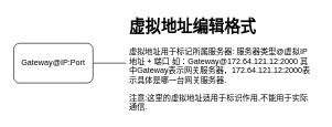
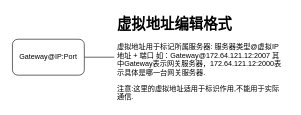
- <mxCell id="4" value="&lt;h1&gt;虚拟地址编辑格式&lt;/h1&gt;&lt;p&gt;虚拟地址用于标记所属服务器: 服务器类型@虚拟IP地址 + 端口 如：Gateway@172.64.121.12:2000 其中Gateway表示网关服务器，172.64.121.12:2000表示具体是哪一台网关服务器.&lt;/p&gt;&lt;p&gt;注意:这里的虚拟地址适用于标识作用,不能用于实际通信.&lt;/p&gt;" style="text;html=1;strokeColor=none;fillColor=none;spacing=5;spacingTop=-20;whiteSpace=wrap;overflow=hidden;rounded=0;" parent="1" vertex="1"><mxGeometry x="190" y="20" width="290" height="150" as="geometry" /></mxCell>
+ <mxCell id="4" value="&lt;h1&gt;虚拟地址编辑格式&lt;/h1&gt;&lt;p&gt;虚拟地址用于标记所属服务器: 服务器类型@虚拟IP地址 + 端口 如：Gateway@172.64.121.12:2007 其中Gateway表示网关服务器，172.64.121.12:2000表示具体是哪一台网关服务器.&lt;/p&gt;&lt;p&gt;注意:这里的虚拟地址适用于标识作用,不能用于实际通信.&lt;/p&gt;" style="text;html=1;strokeColor=none;fillColor=none;spacing=5;spacingTop=-20;whiteSpace=wrap;overflow=hidden;rounded=0;" parent="1" vertex="1"><mxGeometry x="190" y="20" width="290" height="150" as="geometry" /></mxCell>
